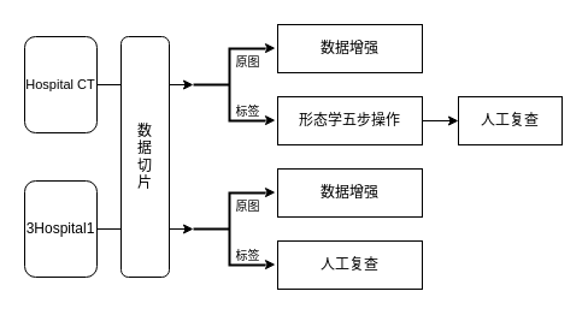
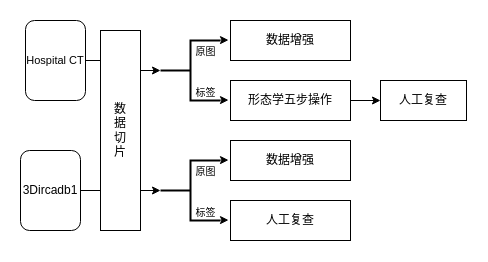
- <mxCell id="3" value="&lt;p&gt;&lt;font style=&quot;font-size: 11px;&quot;&gt;Hospital CT&lt;/font&gt;&lt;/p&gt;" style="rounded=1;whiteSpace=wrap;html=1;fontSize=12;glass=0;strokeWidth=1;shadow=0;align=center;" parent="1" vertex="1"><mxGeometry x="20" y="30" width="60" height="80" as="geometry" /></mxCell>
+ <mxCell id="3" value="&lt;p&gt;&lt;font style=&quot;font-size: 11px;&quot;&gt;Hospital CT&lt;/font&gt;&lt;/p&gt;" style="rounded=1;whiteSpace=wrap;html=1;fontSize=12;glass=0;strokeWidth=1;shadow=0;align=center;" parent="1" vertex="1"><mxGeometry x="25" y="20" width="60" height="80" as="geometry" /></mxCell>
- <mxCell id="6" value="数&lt;br&gt;据&lt;br&gt;切&lt;br&gt;片" style="whiteSpace=wrap;html=1;rounded=1;" parent="1" vertex="1"><mxGeometry x="100" y="30" width="40" height="200" as="geometry" /></mxCell>
+ <mxCell id="6" value="数&lt;br&gt;据&lt;br&gt;切&lt;br&gt;片" style="rounded=0;whiteSpace=wrap;html=1;" parent="1" vertex="1"><mxGeometry x="100" y="30" width="40" height="200" as="geometry" /></mxCell>
- <mxCell id="5" value="3Hospital1&lt;br&gt;" style="rounded=1;whiteSpace=wrap;html=1;fontSize=12;glass=0;strokeWidth=1;shadow=0;" parent="1" vertex="1"><mxGeometry x="20" y="150" width="60" height="80" as="geometry" /></mxCell>
+ <mxCell id="5" value="3Dircadb1&lt;br&gt;" style="rounded=1;whiteSpace=wrap;html=1;fontSize=12;glass=0;strokeWidth=1;shadow=0;" parent="1" vertex="1"><mxGeometry x="20" y="150" width="60" height="80" as="geometry" /></mxCell>
